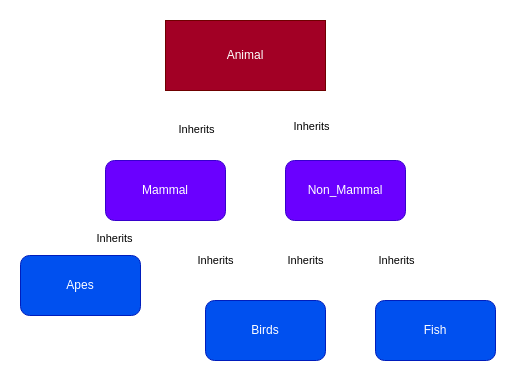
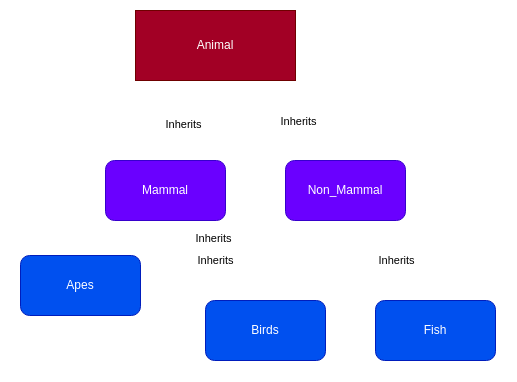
- <mxCell id="2" value="Animal" style="rounded=0;whiteSpace=wrap;html=1;strokeColor=#6F0000;fillColor=#a20025;fontColor=#ffffff;" vertex="1" parent="1"><mxGeometry x="165" y="20" width="160" height="70" as="geometry" /></mxCell>
+ <mxCell id="2" value="Animal" style="rounded=0;whiteSpace=wrap;html=1;strokeColor=#6F0000;fillColor=#a20025;fontColor=#ffffff;" vertex="1" parent="1"><mxGeometry x="135" y="10" width="160" height="70" as="geometry" /></mxCell>
- <mxCell id="14" value="Inherits" style="edgeStyle=orthogonalEdgeStyle;html=1;exitX=0.5;exitY=0;exitDx=0;exitDy=0;entryX=0.372;entryY=1.039;entryDx=0;entryDy=0;entryPerimeter=0;strokeColor=#FFFFFF;" edge="1" parent="1" source="15" target="5"><mxGeometry relative="1" as="geometry" /></mxCell>
+ <mxCell id="14" value="Inherits" style="edgeStyle=orthogonalEdgeStyle;html=1;exitX=0.5;exitY=0;exitDx=0;exitDy=0;strokeColor=#FFFFFF;" edge="1" parent="1" source="15" target="8"><mxGeometry relative="1" as="geometry" /></mxCell>
- <mxCell id="10" value="Inherits" style="edgeStyle=orthogonalEdgeStyle;html=1;exitX=0.5;exitY=0;exitDx=0;exitDy=0;entryX=0.5;entryY=1;entryDx=0;entryDy=0;strokeColor=#FFFFFF;" edge="1" parent="1" source="11" target="8"><mxGeometry relative="1" as="geometry" /></mxCell>
